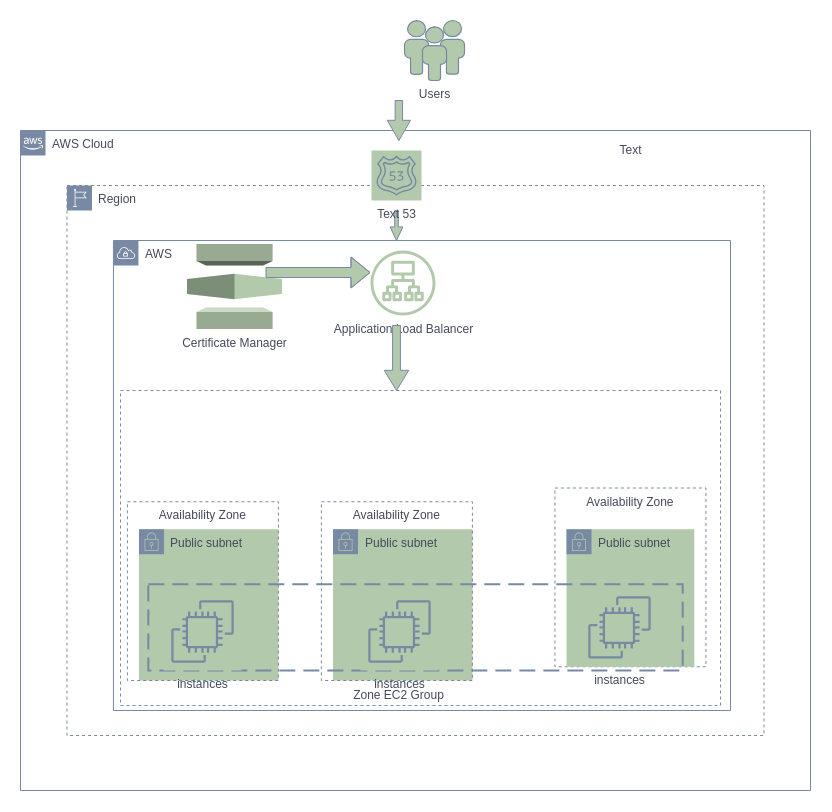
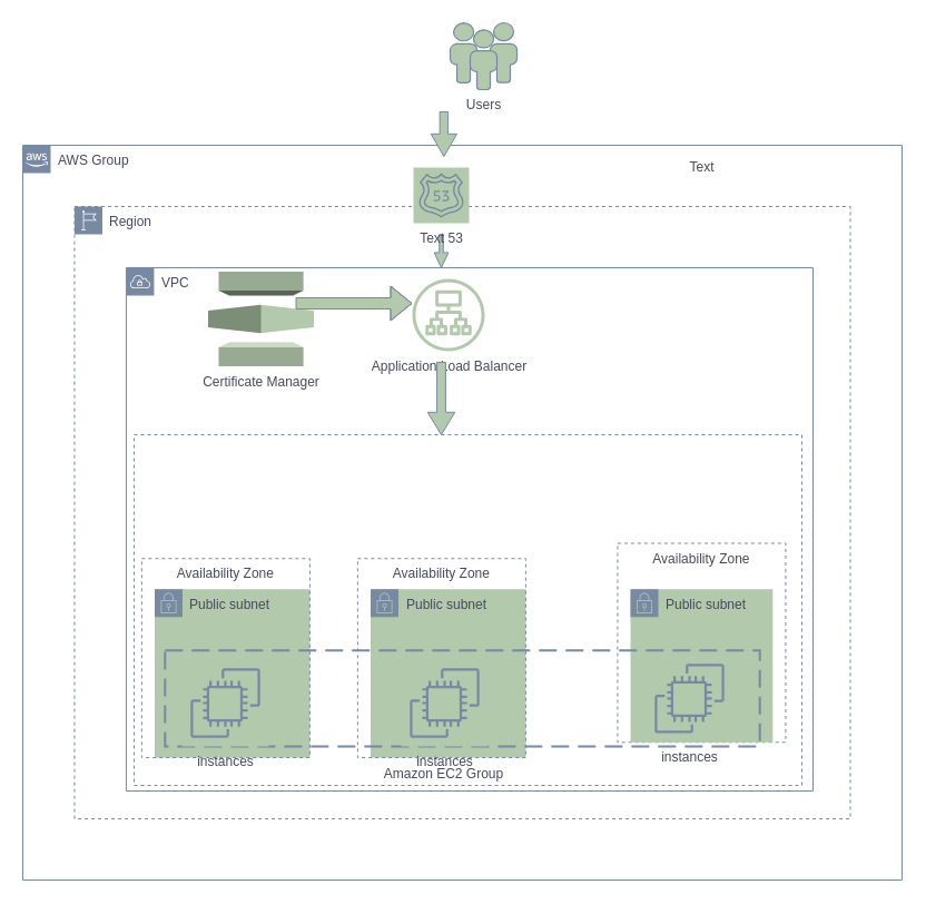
- <mxCell id="2" value="AWS Cloud" style="points=[[0,0],[0.25,0],[0.5,0],[0.75,0],[1,0],[1,0.25],[1,0.5],[1,0.75],[1,1],[0.75,1],[0.5,1],[0.25,1],[0,1],[0,0.75],[0,0.5],[0,0.25]];outlineConnect=0;html=1;whiteSpace=wrap;fontSize=12;fontStyle=0;container=1;pointerEvents=0;collapsible=0;recursiveResize=0;shape=mxgraph.aws4.group;grIcon=mxgraph.aws4.group_aws_cloud_alt;strokeColor=#788AA3;fillColor=none;verticalAlign=top;align=left;spacingLeft=30;fontColor=#46495D;dashed=0;labelBackgroundColor=none;rounded=0;" vertex="1" parent="1"><mxGeometry x="20" y="130" width="790.0" height="660" as="geometry" /></mxCell>
+ <mxCell id="2" value="AWS Group" style="points=[[0,0],[0.25,0],[0.5,0],[0.75,0],[1,0],[1,0.25],[1,0.5],[1,0.75],[1,1],[0.75,1],[0.5,1],[0.25,1],[0,1],[0,0.75],[0,0.5],[0,0.25]];outlineConnect=0;html=1;whiteSpace=wrap;fontSize=12;fontStyle=0;container=1;pointerEvents=0;collapsible=0;recursiveResize=0;shape=mxgraph.aws4.group;grIcon=mxgraph.aws4.group_aws_cloud_alt;strokeColor=#788AA3;fillColor=none;verticalAlign=top;align=left;spacingLeft=30;fontColor=#46495D;dashed=0;labelBackgroundColor=none;rounded=0;" vertex="1" parent="1"><mxGeometry x="20" y="130" width="790.0" height="660" as="geometry" /></mxCell>
- <mxCell id="3" value="AWS" style="points=[[0,0],[0.25,0],[0.5,0],[0.75,0],[1,0],[1,0.25],[1,0.5],[1,0.75],[1,1],[0.75,1],[0.5,1],[0.25,1],[0,1],[0,0.75],[0,0.5],[0,0.25]];outlineConnect=0;html=1;whiteSpace=wrap;fontSize=12;fontStyle=0;container=1;pointerEvents=0;collapsible=0;recursiveResize=0;shape=mxgraph.aws4.group;grIcon=mxgraph.aws4.group_vpc;strokeColor=#788AA3;fillColor=none;verticalAlign=top;align=left;spacingLeft=30;fontColor=#46495D;dashed=0;labelBackgroundColor=none;rounded=0;" vertex="1" parent="2"><mxGeometry x="92.94" y="110" width="617.06" height="470" as="geometry" /></mxCell>
+ <mxCell id="3" value="VPC" style="points=[[0,0],[0.25,0],[0.5,0],[0.75,0],[1,0],[1,0.25],[1,0.5],[1,0.75],[1,1],[0.75,1],[0.5,1],[0.25,1],[0,1],[0,0.75],[0,0.5],[0,0.25]];outlineConnect=0;html=1;whiteSpace=wrap;fontSize=12;fontStyle=0;container=1;pointerEvents=0;collapsible=0;recursiveResize=0;shape=mxgraph.aws4.group;grIcon=mxgraph.aws4.group_vpc;strokeColor=#788AA3;fillColor=none;verticalAlign=top;align=left;spacingLeft=30;fontColor=#46495D;dashed=0;labelBackgroundColor=none;rounded=0;" vertex="1" parent="2"><mxGeometry x="92.94" y="110" width="617.06" height="470" as="geometry" /></mxCell>
- <mxCell id="11" value="Zone EC2 Group" style="text;html=1;align=center;verticalAlign=middle;resizable=0;points=[];autosize=1;strokeColor=none;fillColor=none;labelBackgroundColor=none;fontColor=#46495D;rounded=0;" vertex="1" parent="4"><mxGeometry x="266.041" y="495" width="130" height="30" as="geometry" /></mxCell>
+ <mxCell id="11" value="Amazon EC2 Group" style="text;html=1;align=center;verticalAlign=middle;resizable=0;points=[];autosize=1;strokeColor=none;fillColor=none;labelBackgroundColor=none;fontColor=#46495D;rounded=0;" vertex="1" parent="4"><mxGeometry x="266.041" y="495" width="130" height="30" as="geometry" /></mxCell>
